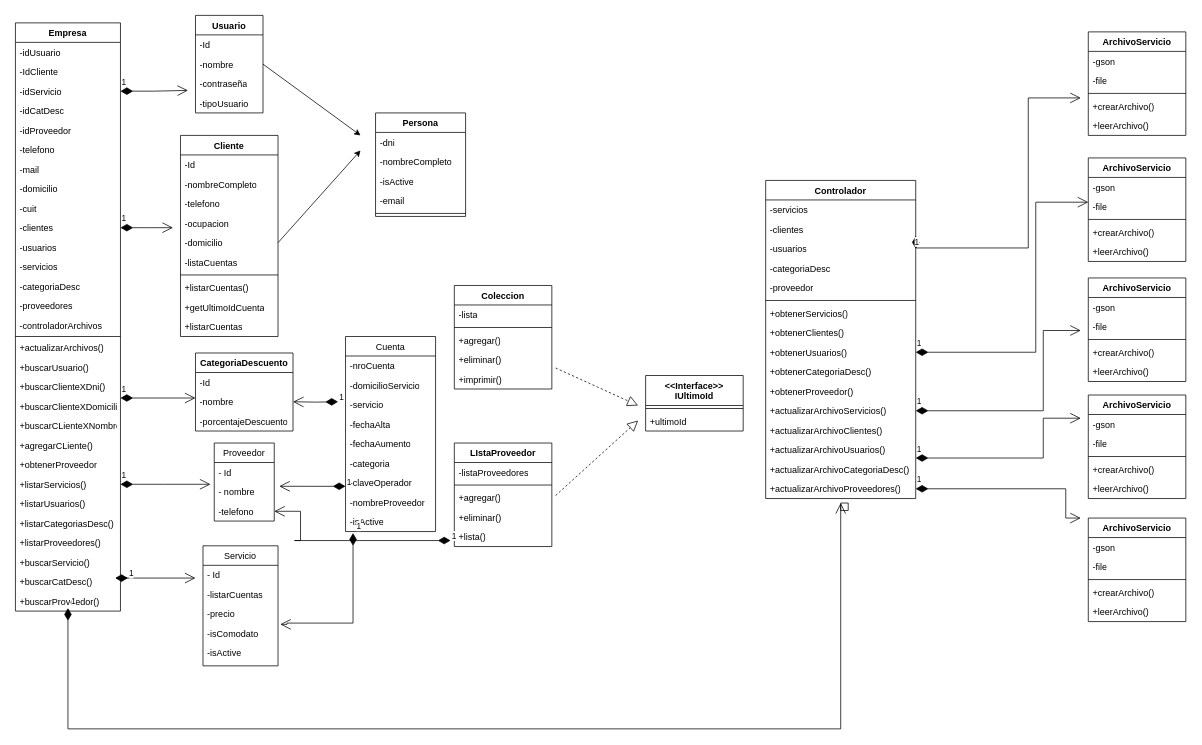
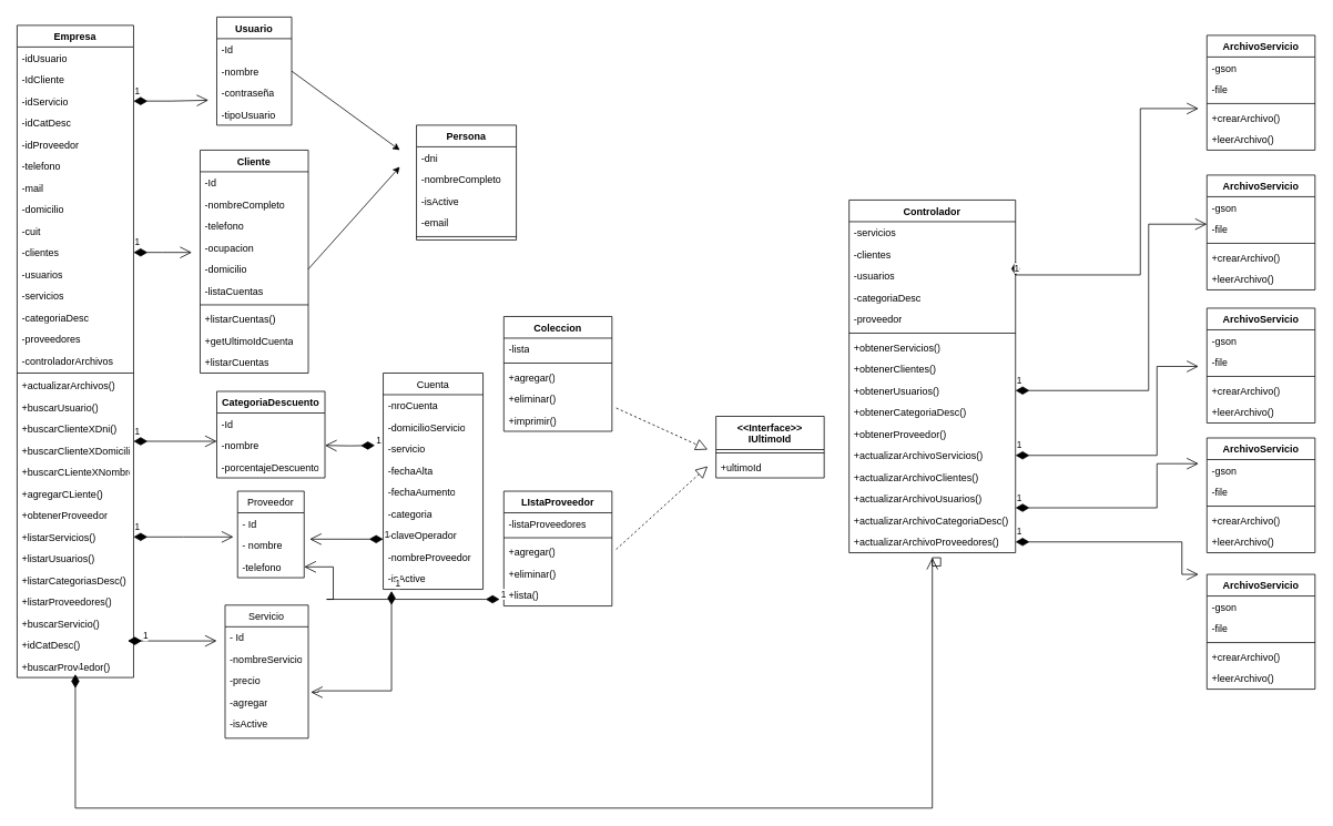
- <mxCell id="51" value="+buscarCatDesc()" style="text;strokeColor=none;fillColor=none;align=left;verticalAlign=top;spacingLeft=4;spacingRight=4;overflow=hidden;rotatable=0;points=[[0,0.5],[1,0.5]];portConstraint=eastwest;whiteSpace=wrap;html=1;" parent="22" vertex="1"><mxGeometry y="732" width="140" height="26" as="geometry" /></mxCell>
+ <mxCell id="51" value="+idCatDesc()" style="text;strokeColor=none;fillColor=none;align=left;verticalAlign=top;spacingLeft=4;spacingRight=4;overflow=hidden;rotatable=0;points=[[0,0.5],[1,0.5]];portConstraint=eastwest;whiteSpace=wrap;html=1;" parent="22" vertex="1"><mxGeometry y="732" width="140" height="26" as="geometry" /></mxCell>
- <mxCell id="55" value="-listarCuentas" style="text;strokeColor=none;fillColor=none;align=left;verticalAlign=top;spacingLeft=4;spacingRight=4;overflow=hidden;rotatable=0;points=[[0,0.5],[1,0.5]];portConstraint=eastwest;whiteSpace=wrap;html=1;" parent="53" vertex="1"><mxGeometry y="52" width="100" height="26" as="geometry" /></mxCell>
+ <mxCell id="55" value="-nombreServicio" style="text;strokeColor=none;fillColor=none;align=left;verticalAlign=top;spacingLeft=4;spacingRight=4;overflow=hidden;rotatable=0;points=[[0,0.5],[1,0.5]];portConstraint=eastwest;whiteSpace=wrap;html=1;" parent="53" vertex="1"><mxGeometry y="52" width="100" height="26" as="geometry" /></mxCell>
- <mxCell id="57" value="-isComodato" style="text;strokeColor=none;fillColor=none;align=left;verticalAlign=top;spacingLeft=4;spacingRight=4;overflow=hidden;rotatable=0;points=[[0,0.5],[1,0.5]];portConstraint=eastwest;whiteSpace=wrap;html=1;" parent="53" vertex="1"><mxGeometry y="104" width="100" height="26" as="geometry" /></mxCell>
+ <mxCell id="57" value="-agregar" style="text;strokeColor=none;fillColor=none;align=left;verticalAlign=top;spacingLeft=4;spacingRight=4;overflow=hidden;rotatable=0;points=[[0,0.5],[1,0.5]];portConstraint=eastwest;whiteSpace=wrap;html=1;" parent="53" vertex="1"><mxGeometry y="104" width="100" height="26" as="geometry" /></mxCell>
